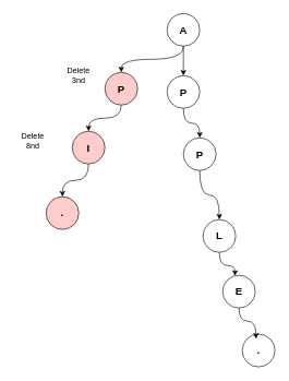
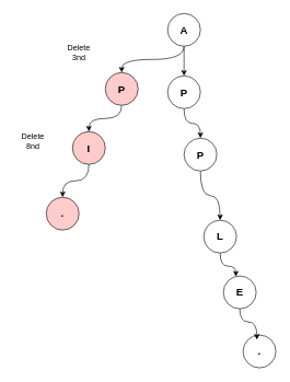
- <mxCell id="20" value="Delete 3nd" style="text;html=1;strokeColor=none;fillColor=none;align=center;verticalAlign=middle;whiteSpace=wrap;rounded=0;" vertex="1" parent="1"><mxGeometry x="90" y="100" width="60" height="30" as="geometry" /></mxCell>
+ <mxCell id="20" value="Delete 3nd" style="text;html=1;strokeColor=none;fillColor=none;align=center;verticalAlign=middle;whiteSpace=wrap;rounded=0;" vertex="1" parent="1"><mxGeometry x="90" y="65" width="60" height="30" as="geometry" /></mxCell>
